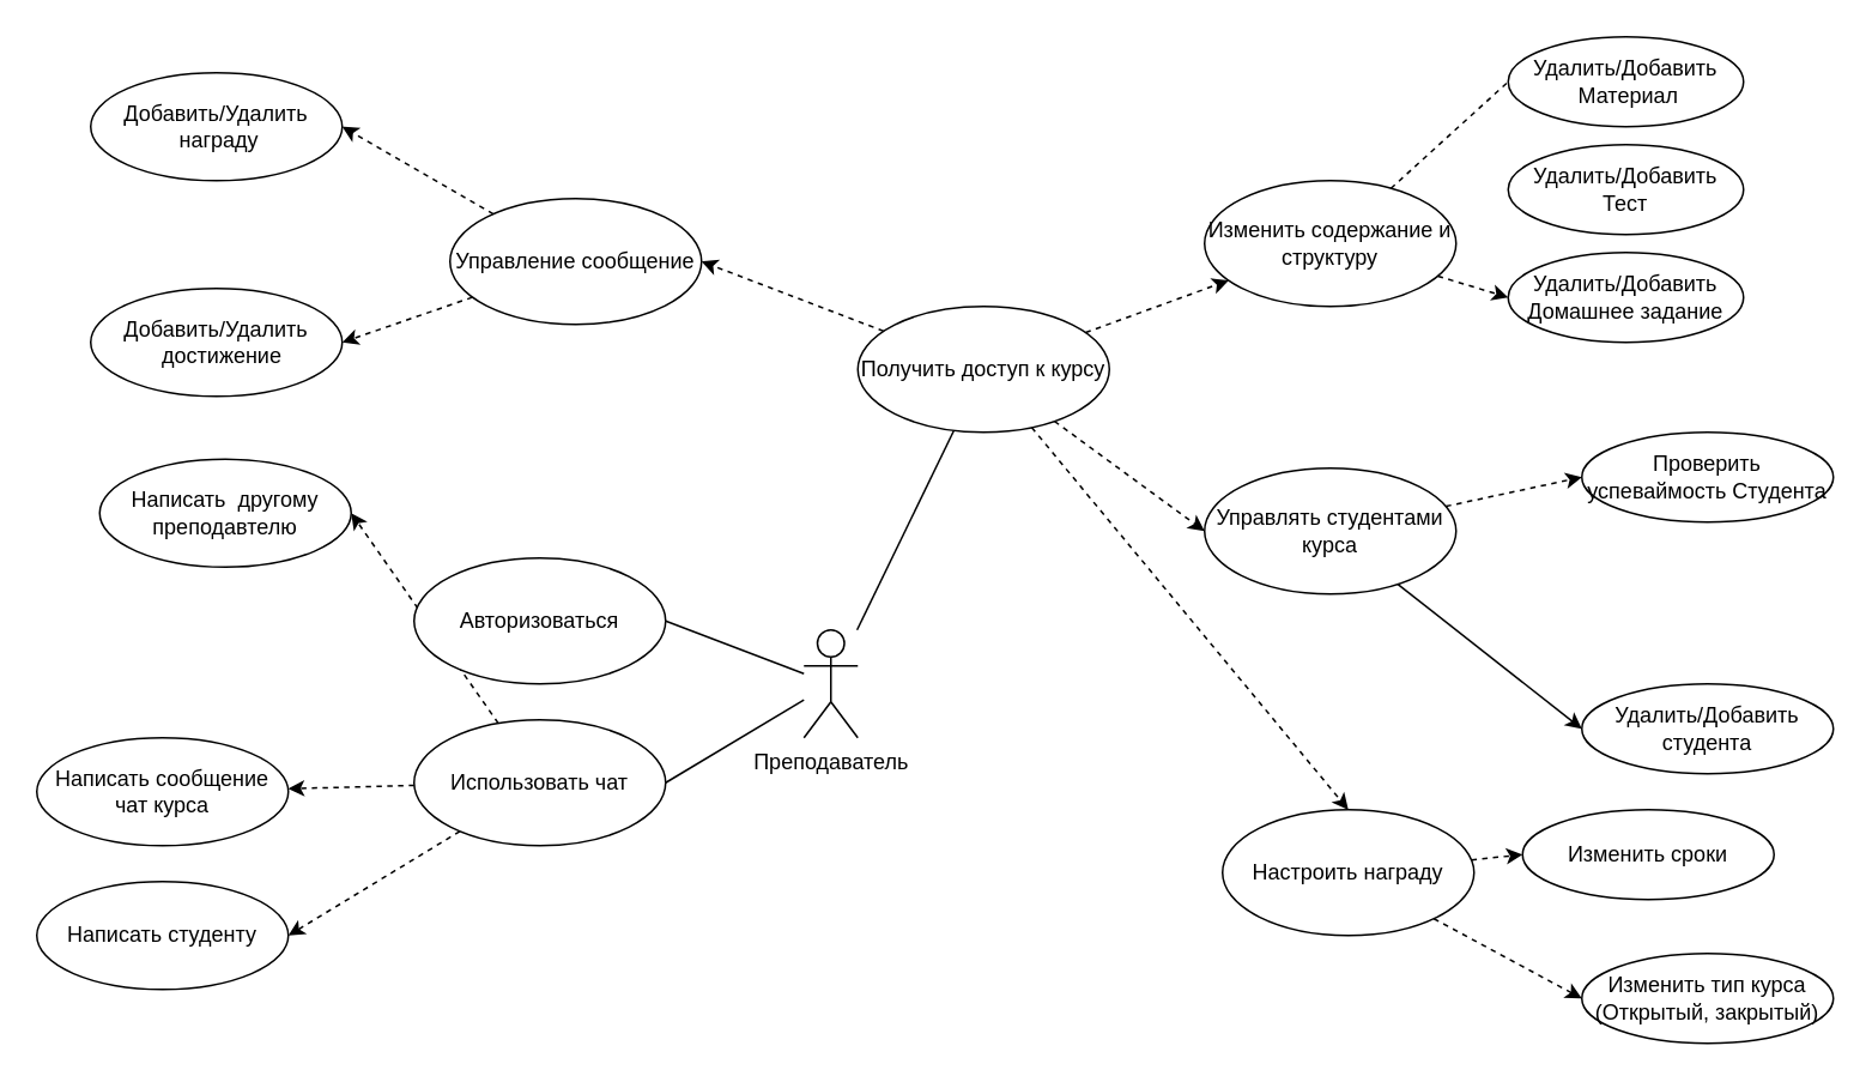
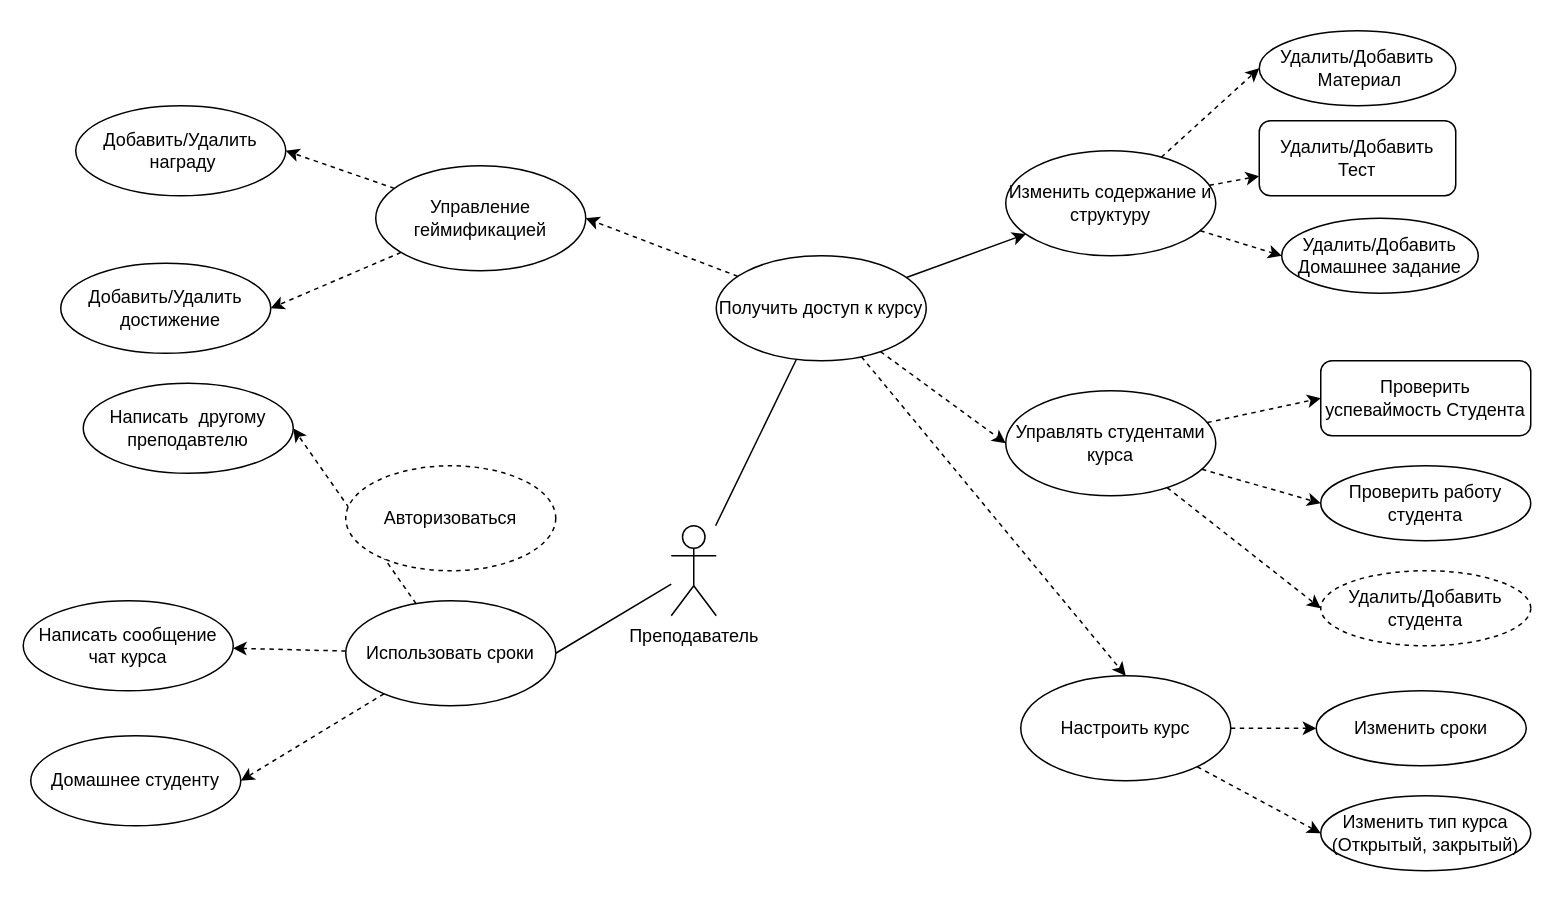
- <mxCell id="8" style="rounded=0;orthogonalLoop=1;jettySize=auto;html=1;entryX=0;entryY=0.5;entryDx=0;entryDy=0;dashed=1;endArrow=none;" parent="1" source="11" target="7" edge="1"><mxGeometry relative="1" as="geometry" /></mxCell>
+ <mxCell id="8" style="rounded=0;orthogonalLoop=1;jettySize=auto;html=1;entryX=0;entryY=0.5;entryDx=0;entryDy=0;dashed=1;" parent="1" source="11" target="7" edge="1"><mxGeometry relative="1" as="geometry" /></mxCell>
- <mxCell id="26" value="Добавить/Удалить&lt;br&gt;&amp;nbsp;награду" style="ellipse;whiteSpace=wrap;html=1;" parent="1" vertex="1"><mxGeometry x="50" y="40" width="140" height="60" as="geometry" /></mxCell>
+ <mxCell id="26" value="Добавить/Удалить&lt;br&gt;&amp;nbsp;награду" style="ellipse;whiteSpace=wrap;html=1;" parent="1" vertex="1"><mxGeometry x="50" y="70" width="140" height="60" as="geometry" /></mxCell>
- <mxCell id="23" value="Удалить/Добавить&lt;br&gt;Тест" style="ellipse;whiteSpace=wrap;html=1;" parent="1" vertex="1"><mxGeometry x="839" y="80" width="131" height="50" as="geometry" /></mxCell>
+ <mxCell id="23" value="Удалить/Добавить&lt;br&gt;Тест" style="whiteSpace=wrap;html=1;rounded=1;" parent="1" vertex="1"><mxGeometry x="839" y="80" width="131" height="50" as="geometry" /></mxCell>
+ <mxCell id="9" style="rounded=0;orthogonalLoop=1;jettySize=auto;html=1;dashed=1;" parent="1" source="11" target="23" edge="1"><mxGeometry relative="1" as="geometry" /></mxCell>
- <mxCell id="36" value="Управление сообщение" style="ellipse;whiteSpace=wrap;html=1;" parent="1" vertex="1"><mxGeometry x="250" y="110" width="140" height="70" as="geometry" /></mxCell>
+ <mxCell id="36" value="Управление геймификацией" style="ellipse;whiteSpace=wrap;html=1;" parent="1" vertex="1"><mxGeometry x="250" y="110" width="140" height="70" as="geometry" /></mxCell>
- <mxCell id="24" value="Удалить/Добавить&lt;br&gt;Домашнее задание" style="ellipse;whiteSpace=wrap;html=1;" parent="1" vertex="1"><mxGeometry x="839" y="140" width="131" height="50" as="geometry" /></mxCell>
+ <mxCell id="24" value="Удалить/Добавить&lt;br&gt;Домашнее задание" style="ellipse;whiteSpace=wrap;html=1;" parent="1" vertex="1"><mxGeometry x="854" y="145" width="131" height="50" as="geometry" /></mxCell>
- <mxCell id="41" style="rounded=0;orthogonalLoop=1;jettySize=auto;html=1;dashed=1;" edge="1" parent="1" source="42" target="11"><mxGeometry relative="1" as="geometry" /></mxCell>
+ <mxCell id="41" style="rounded=0;orthogonalLoop=1;jettySize=auto;html=1;dashed=0;" edge="1" parent="1" source="42" target="11"><mxGeometry relative="1" as="geometry" /></mxCell>
- <mxCell id="25" value="Добавить/Удалить&lt;br style=&quot;border-color: var(--border-color);&quot;&gt;&amp;nbsp;&amp;nbsp;достижение" style="ellipse;whiteSpace=wrap;html=1;" parent="1" vertex="1"><mxGeometry x="50" y="160" width="140" height="60" as="geometry" /></mxCell>
+ <mxCell id="25" value="Добавить/Удалить&lt;br style=&quot;border-color: var(--border-color);&quot;&gt;&amp;nbsp;&amp;nbsp;достижение" style="ellipse;whiteSpace=wrap;html=1;" parent="1" vertex="1"><mxGeometry x="40" y="175" width="140" height="60" as="geometry" /></mxCell>
- <mxCell id="12" value="Проверить успеваймость Студента" style="ellipse;whiteSpace=wrap;html=1;" parent="1" vertex="1"><mxGeometry x="880" y="240" width="140" height="50" as="geometry" /></mxCell>
+ <mxCell id="12" value="Проверить успеваймость Студента" style="whiteSpace=wrap;html=1;rounded=1;" parent="1" vertex="1"><mxGeometry x="880" y="240" width="140" height="50" as="geometry" /></mxCell>
+ <mxCell id="14" style="rounded=0;orthogonalLoop=1;jettySize=auto;html=1;entryX=0;entryY=0.5;entryDx=0;entryDy=0;dashed=1;" parent="1" source="16" target="6" edge="1"><mxGeometry relative="1" as="geometry" /></mxCell>
+ <mxCell id="6" value="Проверить работу студента" style="ellipse;whiteSpace=wrap;html=1;" parent="1" vertex="1"><mxGeometry x="880" y="310" width="140" height="50" as="geometry" /></mxCell>
- <mxCell id="37" value="Авторизоваться" style="ellipse;whiteSpace=wrap;html=1;" parent="1" vertex="1"><mxGeometry x="230" y="310" width="140" height="70" as="geometry" /></mxCell>
+ <mxCell id="37" value="Авторизоваться" style="ellipse;whiteSpace=wrap;html=1;dashed=1;" parent="1" vertex="1"><mxGeometry x="230" y="310" width="140" height="70" as="geometry" /></mxCell>
- <mxCell id="2" style="rounded=0;orthogonalLoop=1;jettySize=auto;html=1;entryX=1;entryY=0.5;entryDx=0;entryDy=0;endArrow=none;endFill=0;" parent="1" source="5" target="37" edge="1"><mxGeometry relative="1" as="geometry" /></mxCell>
- <mxCell id="15" style="rounded=0;orthogonalLoop=1;jettySize=auto;html=1;entryX=0;entryY=0.5;entryDx=0;entryDy=0;dashed=0;" parent="1" source="16" target="17" edge="1"><mxGeometry relative="1" as="geometry" /></mxCell>
+ <mxCell id="15" style="rounded=0;orthogonalLoop=1;jettySize=auto;html=1;entryX=0;entryY=0.5;entryDx=0;entryDy=0;dashed=1;" parent="1" source="16" target="17" edge="1"><mxGeometry relative="1" as="geometry" /></mxCell>
- <mxCell id="17" value="Удалить/Добавить студента" style="ellipse;whiteSpace=wrap;html=1;" parent="1" vertex="1"><mxGeometry x="880" y="380" width="140" height="50" as="geometry" /></mxCell>
+ <mxCell id="17" value="Удалить/Добавить студента" style="ellipse;whiteSpace=wrap;html=1;dashed=1;" parent="1" vertex="1"><mxGeometry x="880" y="380" width="140" height="50" as="geometry" /></mxCell>
- <mxCell id="30" value="Использовать чат" style="ellipse;whiteSpace=wrap;html=1;" parent="1" vertex="1"><mxGeometry x="230" y="400" width="140" height="70" as="geometry" /></mxCell>
+ <mxCell id="30" value="Использовать сроки" style="ellipse;whiteSpace=wrap;html=1;" parent="1" vertex="1"><mxGeometry x="230" y="400" width="140" height="70" as="geometry" /></mxCell>
- <mxCell id="31" value="Написать сообщение чат курса" style="ellipse;whiteSpace=wrap;html=1;" parent="1" vertex="1"><mxGeometry x="20" y="410" width="140" height="60" as="geometry" /></mxCell>
+ <mxCell id="31" value="Написать сообщение чат курса" style="ellipse;whiteSpace=wrap;html=1;" parent="1" vertex="1"><mxGeometry x="15" y="400" width="140" height="60" as="geometry" /></mxCell>
- <mxCell id="21" value="Изменить сроки" style="ellipse;whiteSpace=wrap;html=1;" parent="1" vertex="1"><mxGeometry x="847" y="450" width="140" height="50" as="geometry" /></mxCell>
+ <mxCell id="21" value="Изменить сроки" style="ellipse;whiteSpace=wrap;html=1;" parent="1" vertex="1"><mxGeometry x="877" y="460" width="140" height="50" as="geometry" /></mxCell>
- <mxCell id="20" value="Настроить награду" style="ellipse;whiteSpace=wrap;html=1;" parent="1" vertex="1"><mxGeometry x="680" y="450" width="140" height="70" as="geometry" /></mxCell>
+ <mxCell id="20" value="Настроить курс" style="ellipse;whiteSpace=wrap;html=1;" parent="1" vertex="1"><mxGeometry x="680" y="450" width="140" height="70" as="geometry" /></mxCell>
- <mxCell id="32" value="Написать студенту" style="ellipse;whiteSpace=wrap;html=1;" parent="1" vertex="1"><mxGeometry x="20" y="490" width="140" height="60" as="geometry" /></mxCell>
+ <mxCell id="32" value="Домашнее студенту" style="ellipse;whiteSpace=wrap;html=1;" parent="1" vertex="1"><mxGeometry x="20" y="490" width="140" height="60" as="geometry" /></mxCell>
